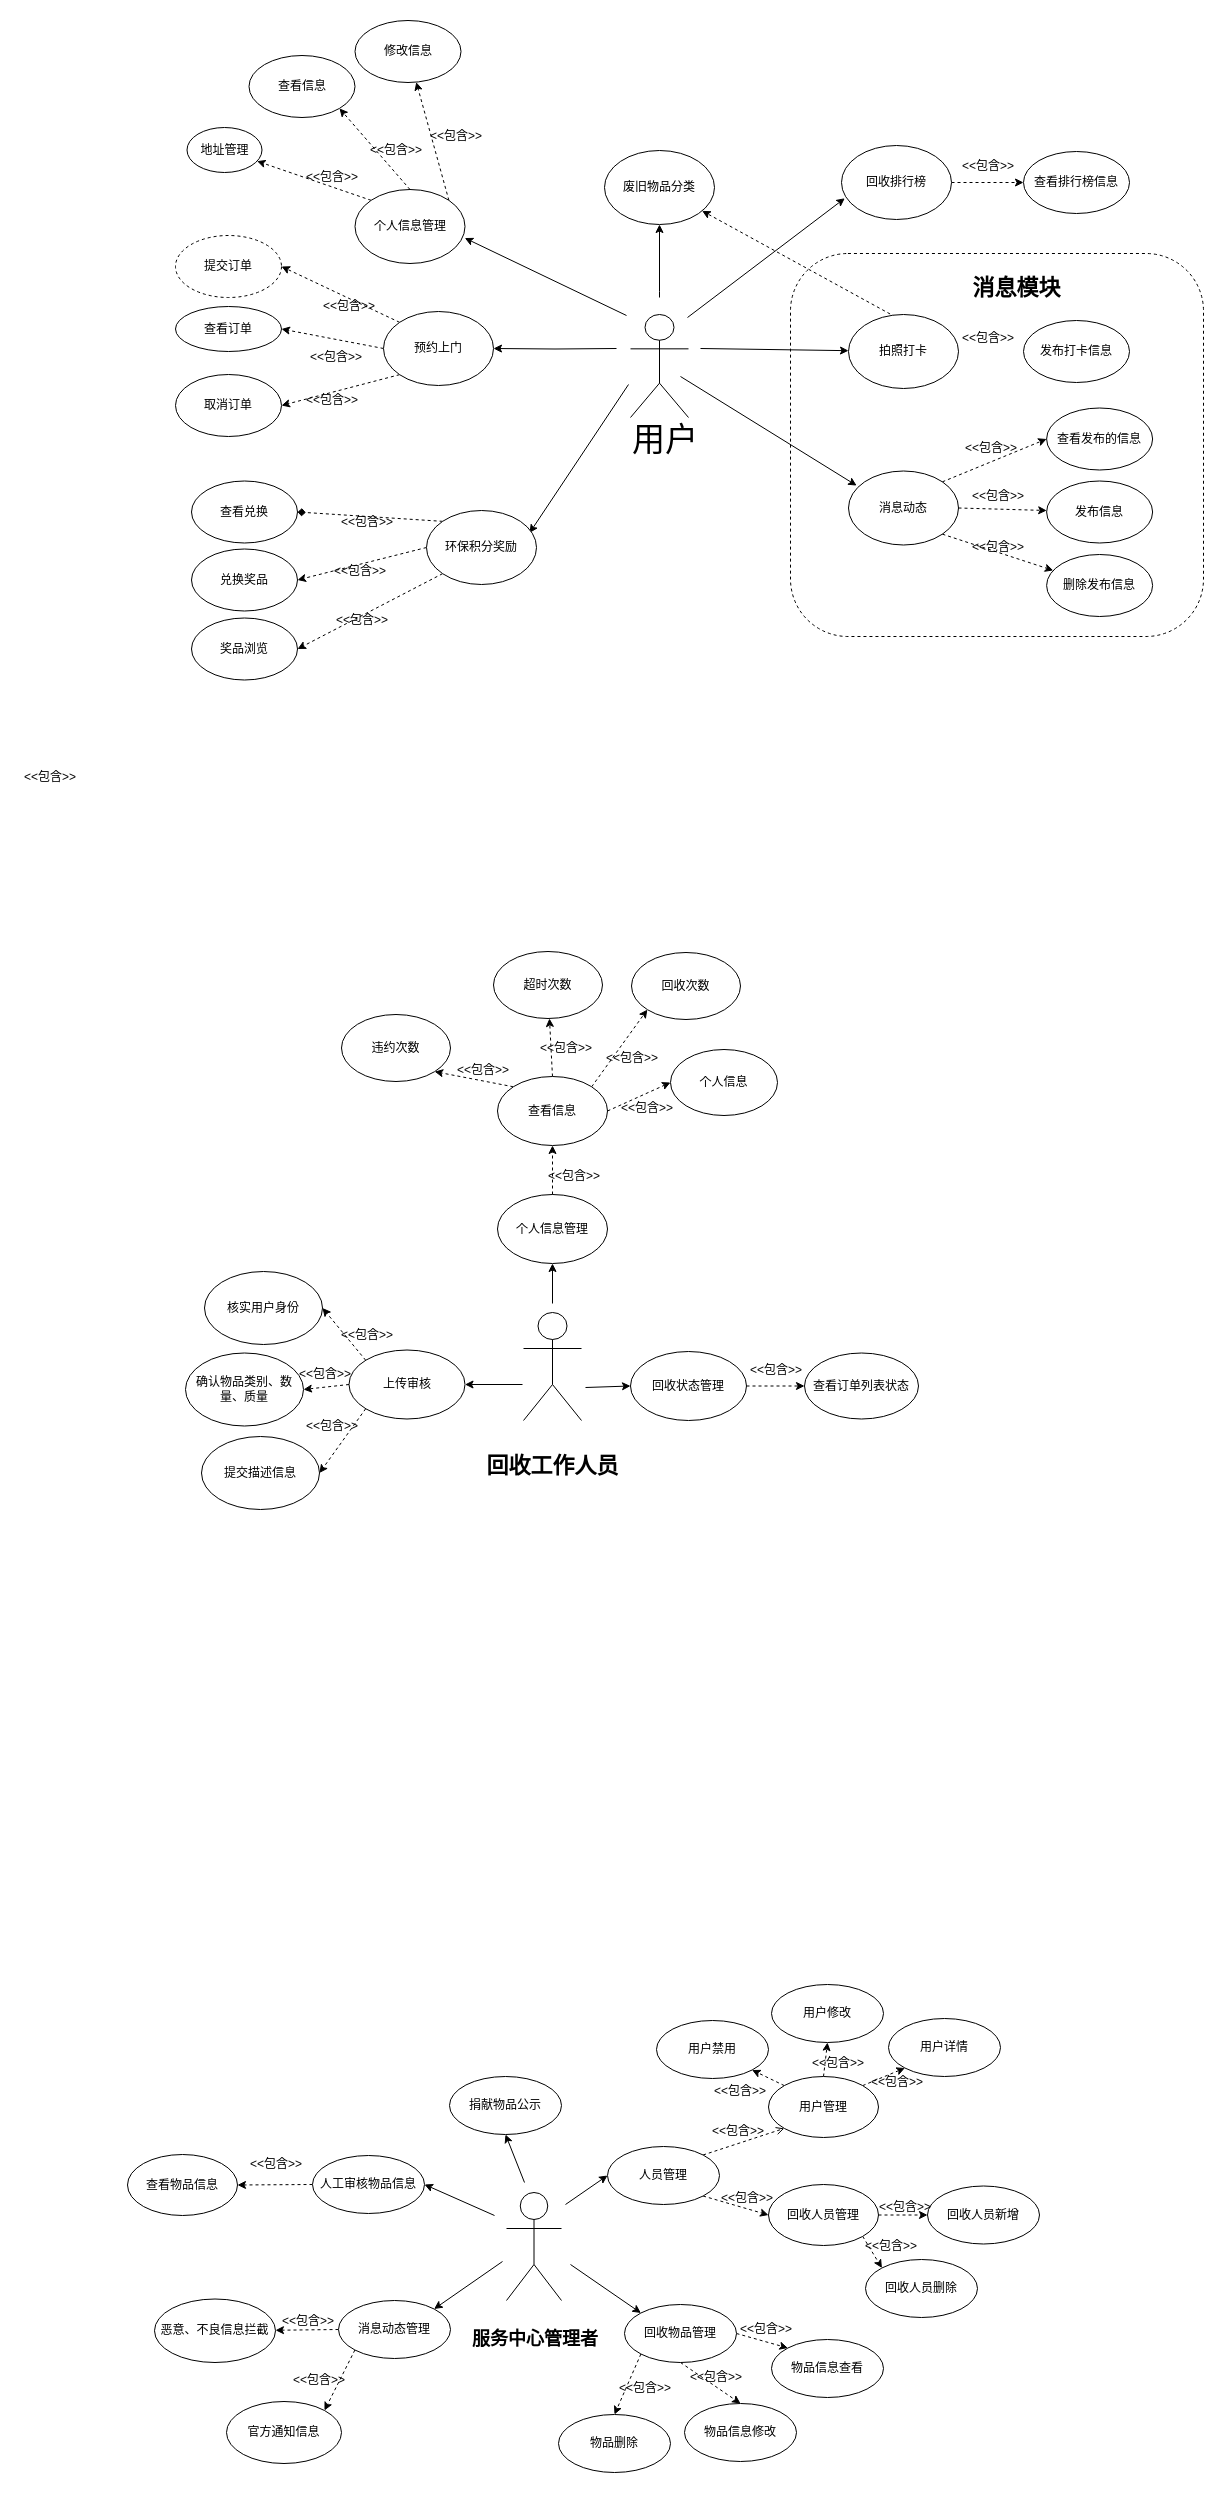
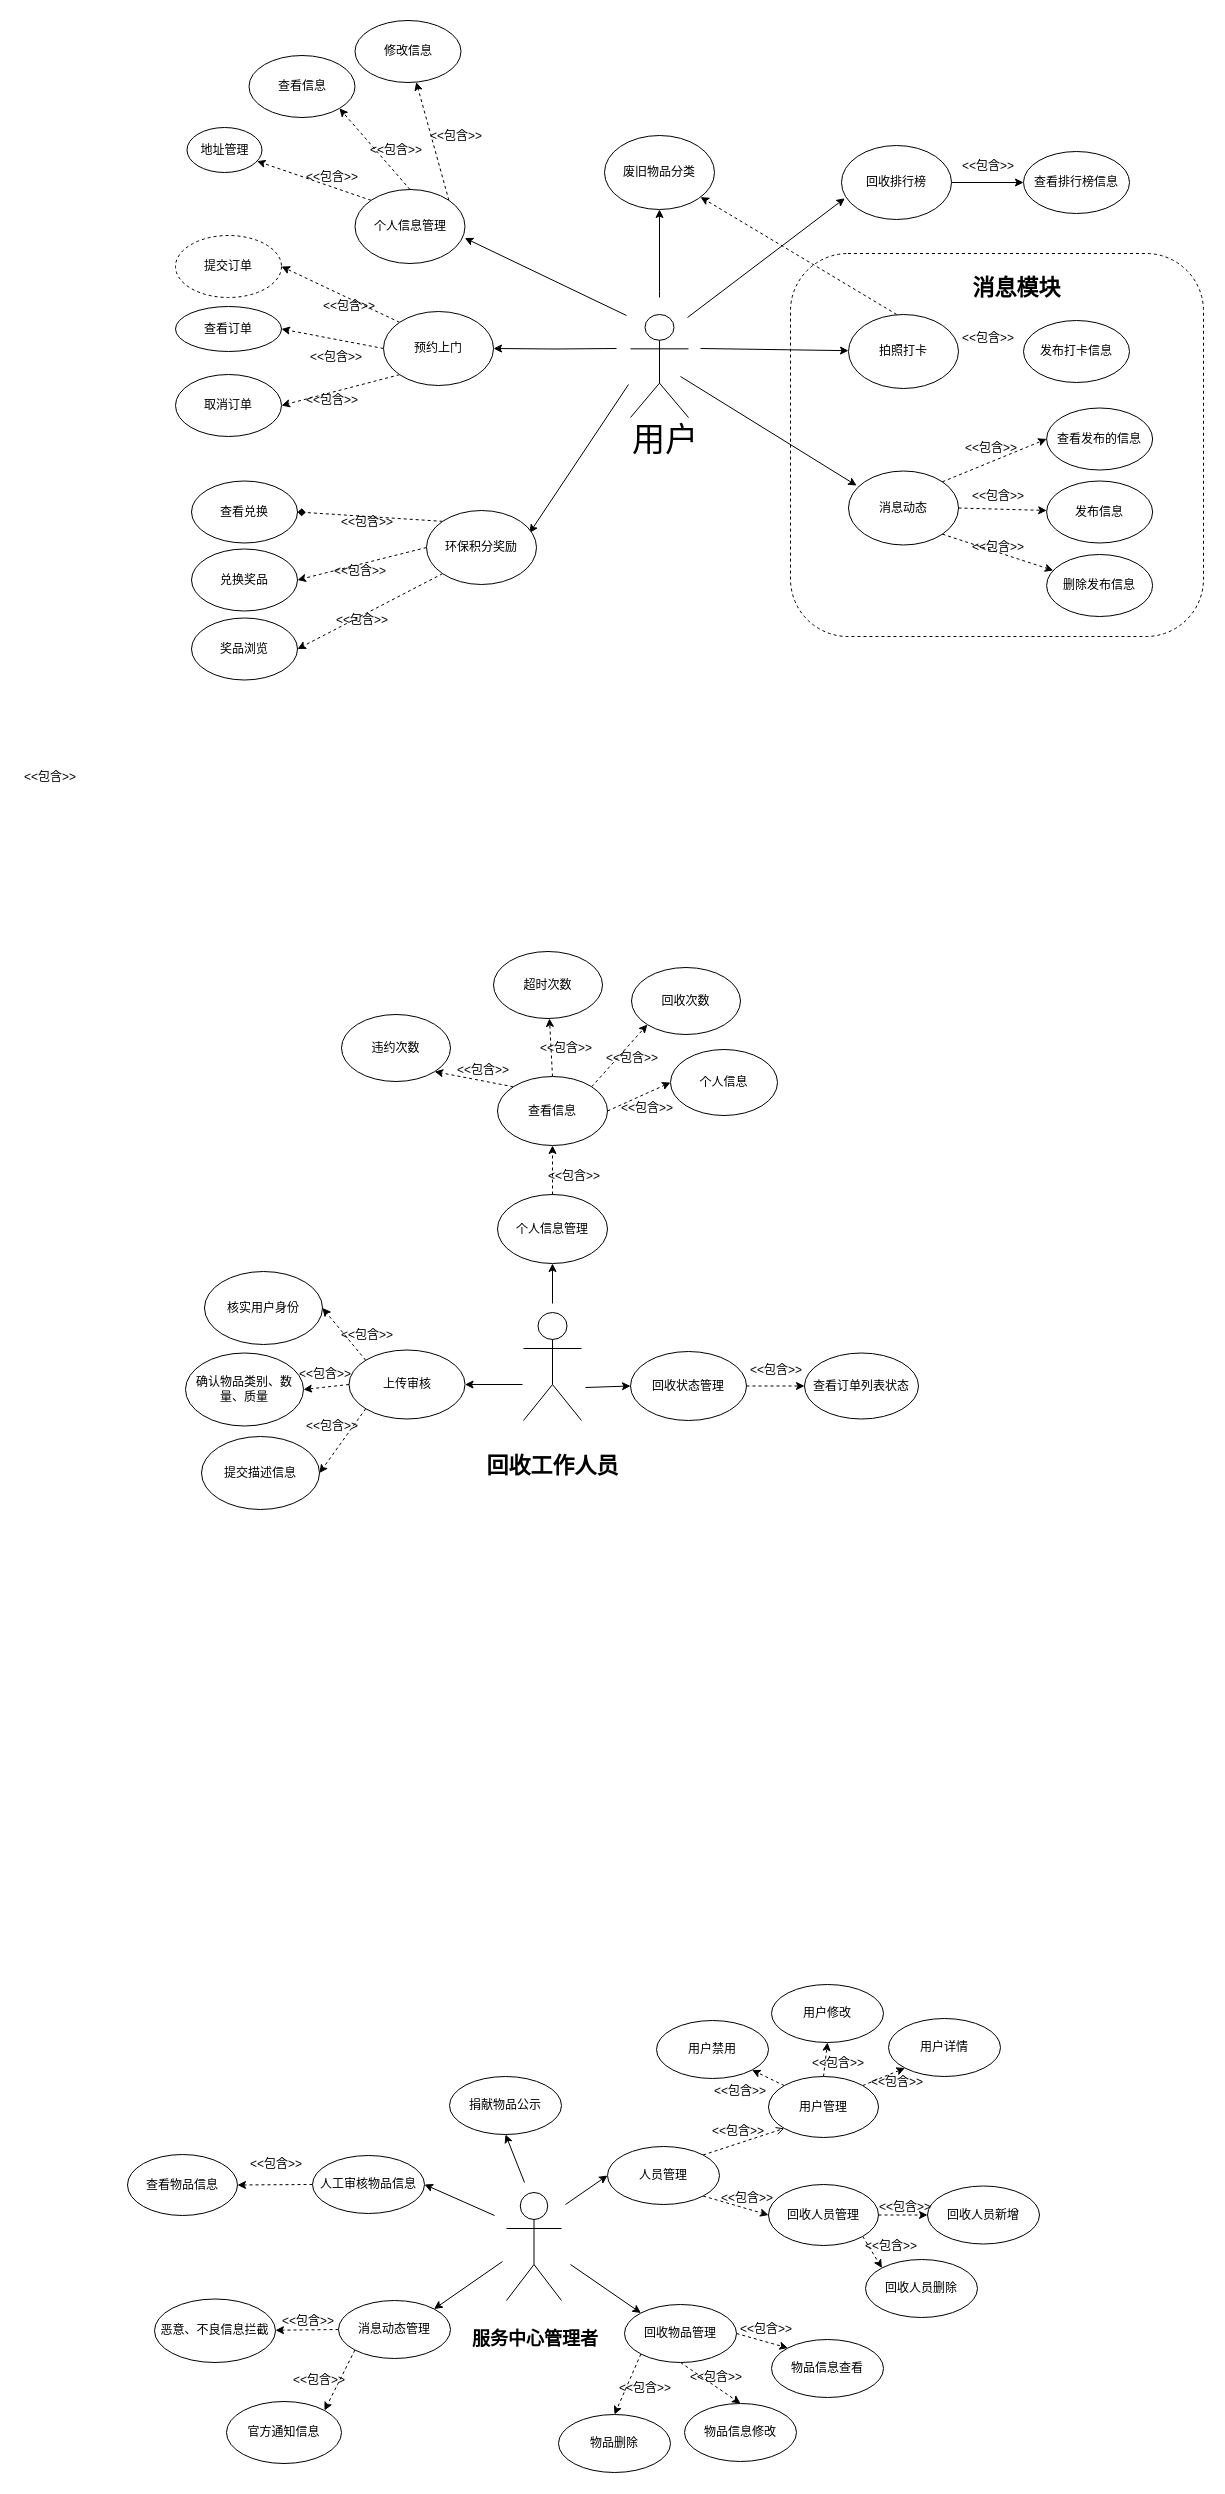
- <mxCell id="20" style="rounded=0;orthogonalLoop=1;jettySize=auto;html=1;exitX=1;exitY=0.5;exitDx=0;exitDy=0;dashed=1;" edge="1" parent="1" source="21" target="48"><mxGeometry relative="1" as="geometry" /></mxCell>
+ <mxCell id="20" style="rounded=0;orthogonalLoop=1;jettySize=auto;html=1;exitX=1;exitY=0.5;exitDx=0;exitDy=0;dashed=0;" edge="1" parent="1" source="21" target="48"><mxGeometry relative="1" as="geometry" /></mxCell>
- <mxCell id="19" value="废旧物品分类" style="ellipse;whiteSpace=wrap;html=1;" vertex="1" parent="1"><mxGeometry x="604" y="150" width="110" height="74" as="geometry" /></mxCell>
+ <mxCell id="19" value="废旧物品分类" style="ellipse;whiteSpace=wrap;html=1;" vertex="1" parent="1"><mxGeometry x="604" y="135" width="110" height="74" as="geometry" /></mxCell>
- <mxCell id="80" value="回收次数" style="ellipse;whiteSpace=wrap;html=1;" vertex="1" parent="1"><mxGeometry x="631" y="952" width="109" height="67" as="geometry" /></mxCell>
+ <mxCell id="80" value="回收次数" style="ellipse;whiteSpace=wrap;html=1;" vertex="1" parent="1"><mxGeometry x="631" y="967" width="109" height="67" as="geometry" /></mxCell>
